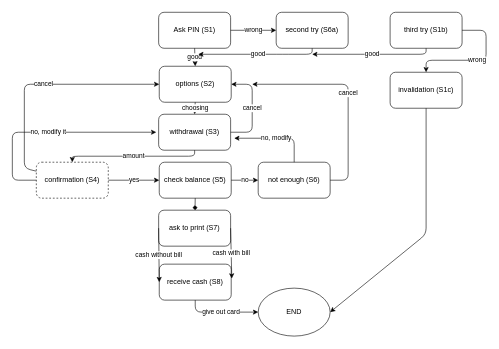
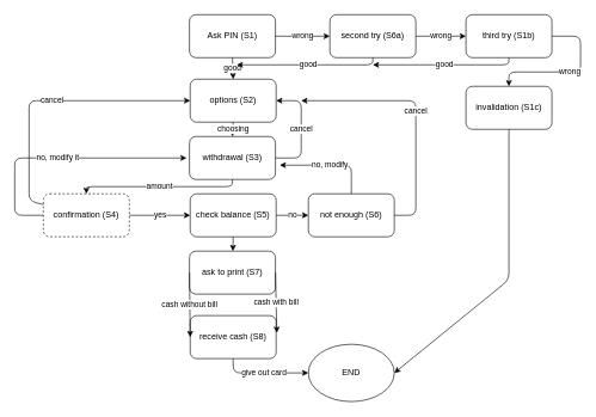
+ <mxCell id="10" value="wrong" style="endArrow=classic;html=1;exitX=1;exitY=0.5;exitDx=0;exitDy=0;" edge="1" parent="1" source="8" target="9"><mxGeometry width="50" height="50" relative="1" as="geometry"><mxPoint x="360" y="200" as="sourcePoint" /><mxPoint x="410" y="150" as="targetPoint" /></mxGeometry></mxCell>
- <mxCell id="28" value="" style="endArrow=diamond;html=1;exitX=0.5;exitY=1;exitDx=0;exitDy=0;" edge="1" parent="1" source="21" target="29"><mxGeometry width="50" height="50" relative="1" as="geometry"><mxPoint x="330" y="300" as="sourcePoint" /><mxPoint x="325" y="350" as="targetPoint" /></mxGeometry></mxCell>
+ <mxCell id="28" value="" style="endArrow=classic;html=1;exitX=0.5;exitY=1;exitDx=0;exitDy=0;" edge="1" parent="1" source="21" target="29"><mxGeometry width="50" height="50" relative="1" as="geometry"><mxPoint x="330" y="300" as="sourcePoint" /><mxPoint x="325" y="350" as="targetPoint" /></mxGeometry></mxCell>
